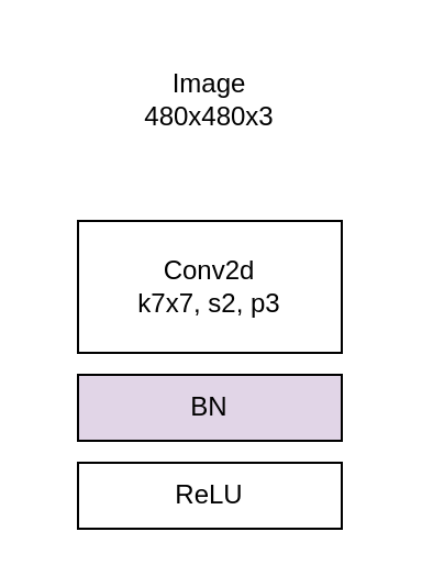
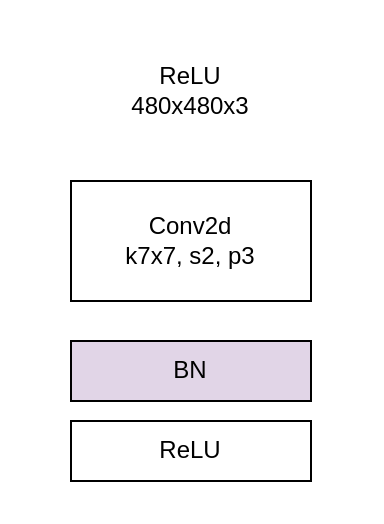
- <mxCell id="2" value="Image&lt;br&gt;480x480x3" style="text;html=1;strokeColor=none;fillColor=none;align=center;verticalAlign=middle;whiteSpace=wrap;rounded=0;" vertex="1" parent="1"><mxGeometry x="20" y="20" width="150" height="50" as="geometry" /></mxCell>
+ <mxCell id="2" value="ReLU&lt;br&gt;480x480x3" style="text;html=1;strokeColor=none;fillColor=none;align=center;verticalAlign=middle;whiteSpace=wrap;rounded=0;" vertex="1" parent="1"><mxGeometry x="20" y="20" width="150" height="50" as="geometry" /></mxCell>
- <mxCell id="3" value="Conv2d&lt;br&gt;k7x7, s2, p3" style="rounded=0;whiteSpace=wrap;html=1;" vertex="1" parent="1"><mxGeometry x="35" y="100" width="120" height="60" as="geometry" /></mxCell>
+ <mxCell id="3" value="Conv2d&lt;br&gt;k7x7, s2, p3" style="rounded=0;whiteSpace=wrap;html=1;" vertex="1" parent="1"><mxGeometry x="35" y="90" width="120" height="60" as="geometry" /></mxCell>
